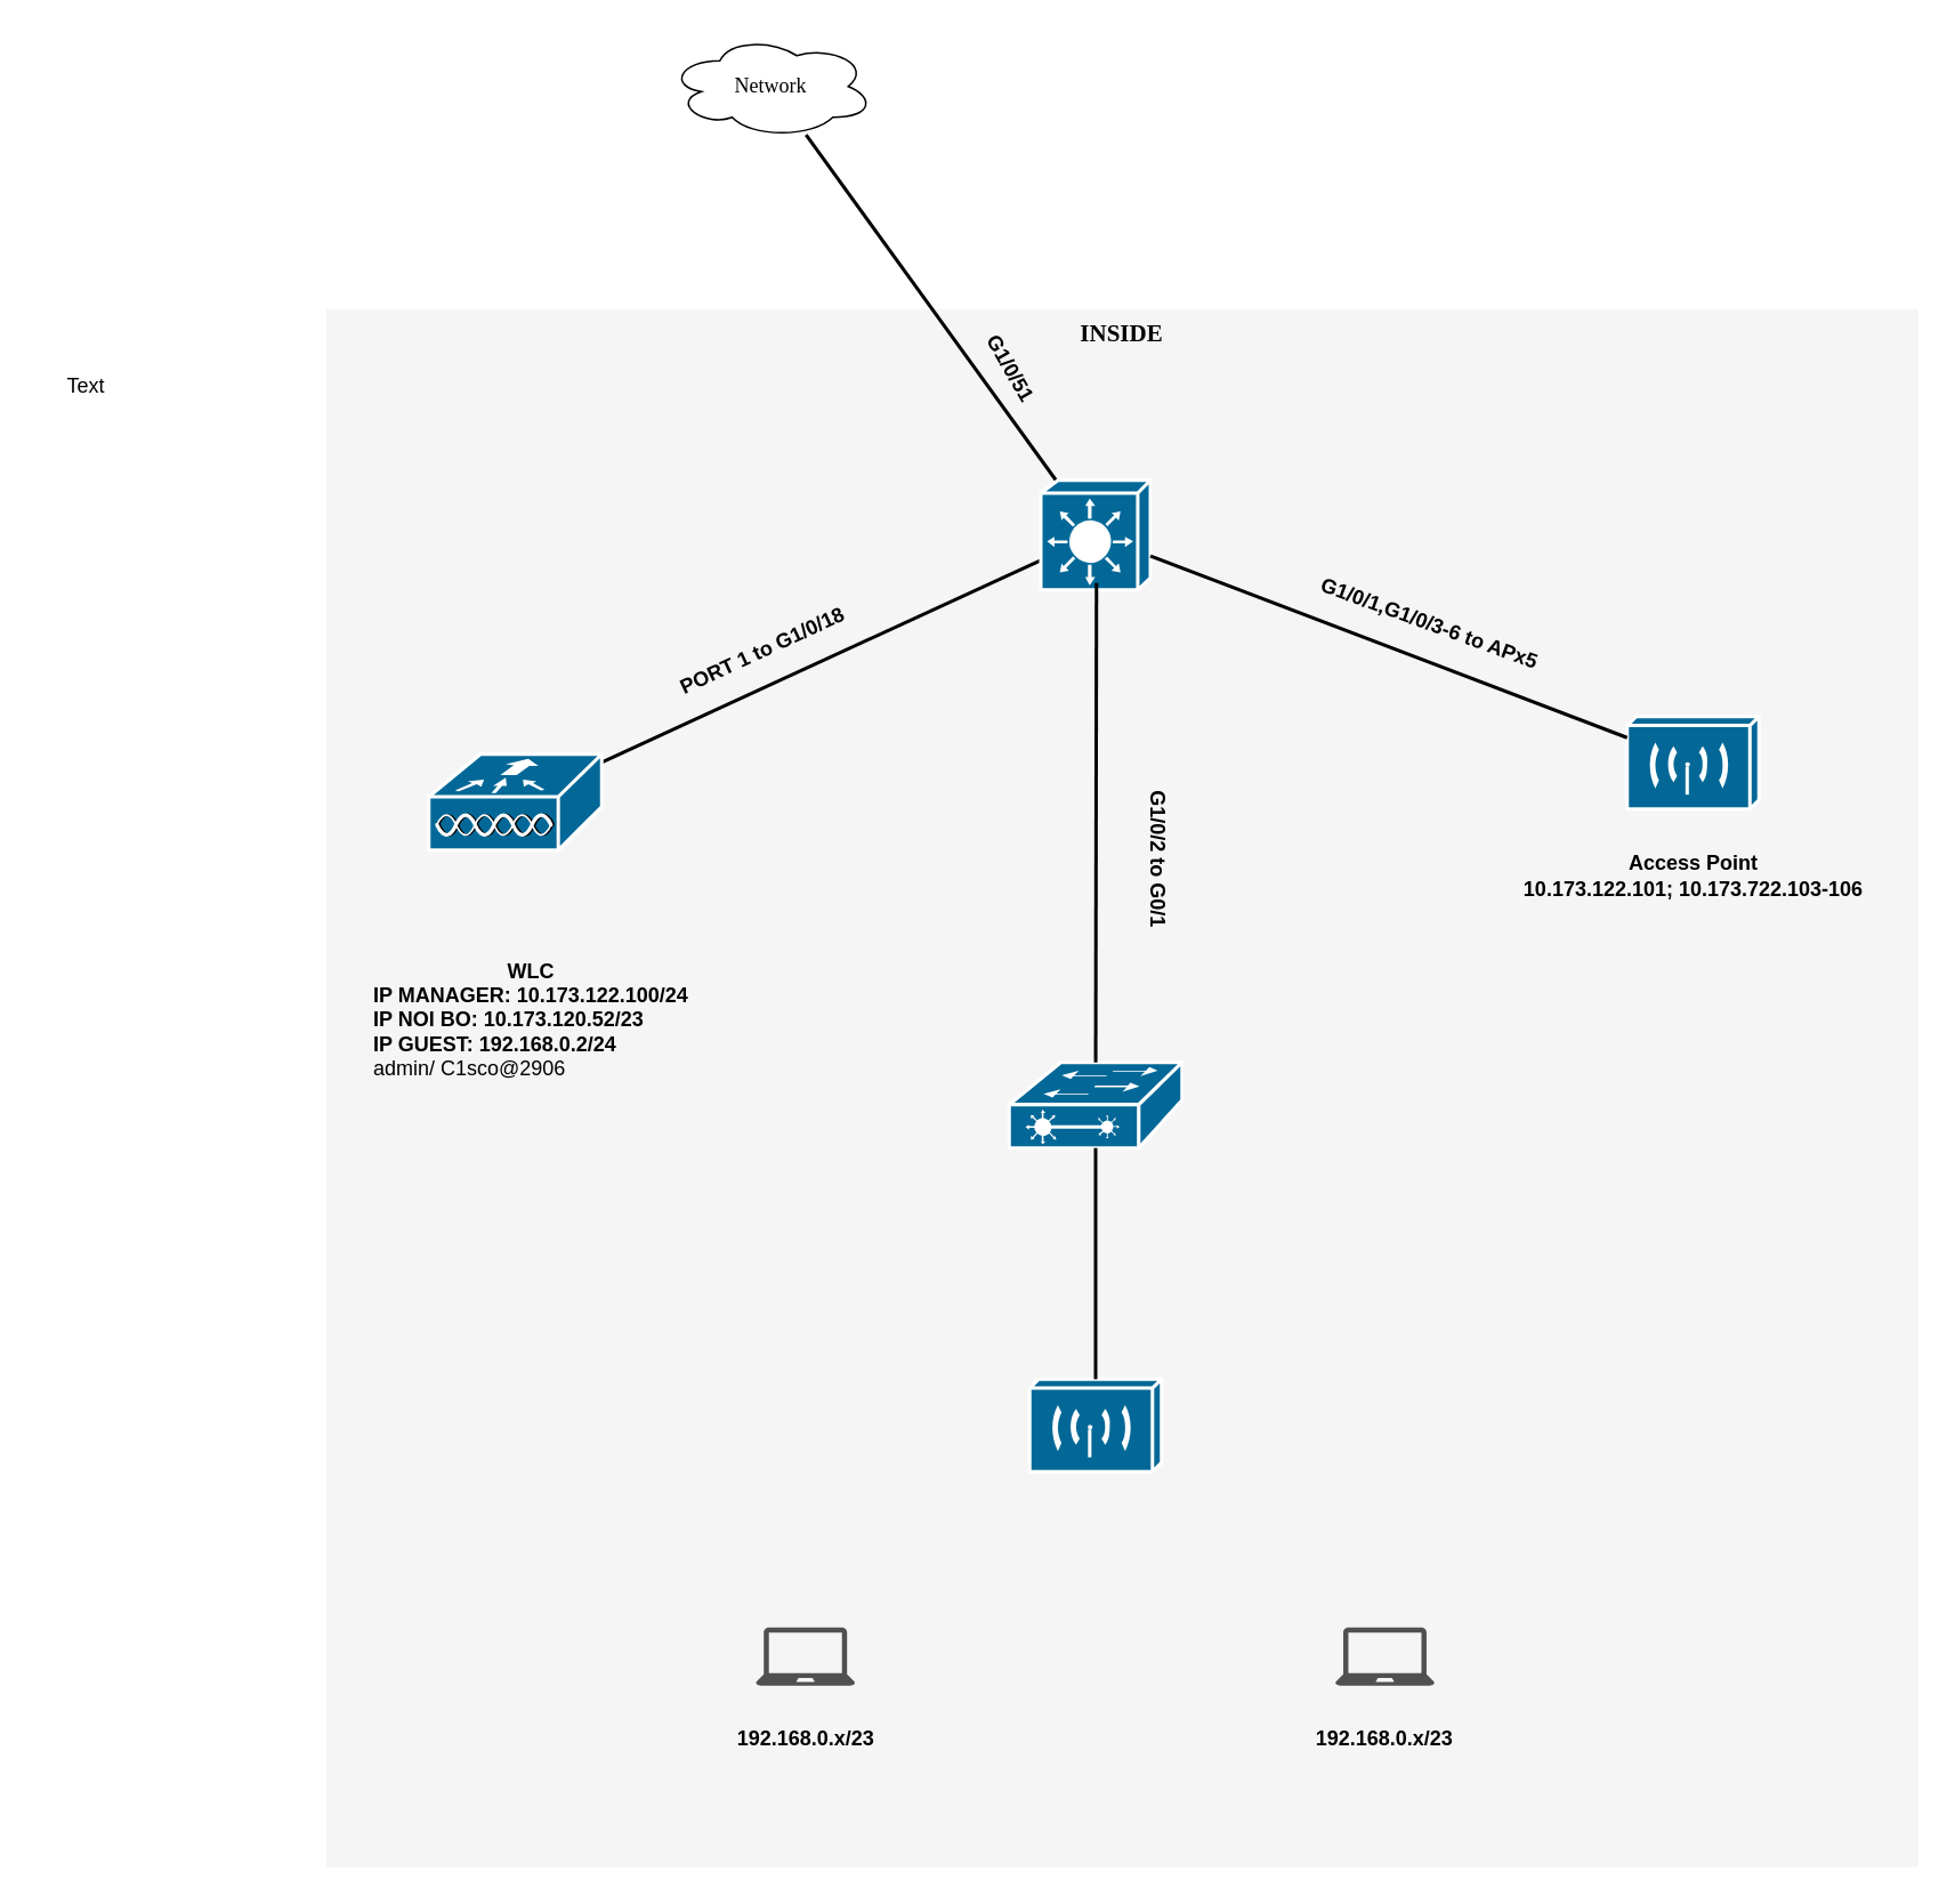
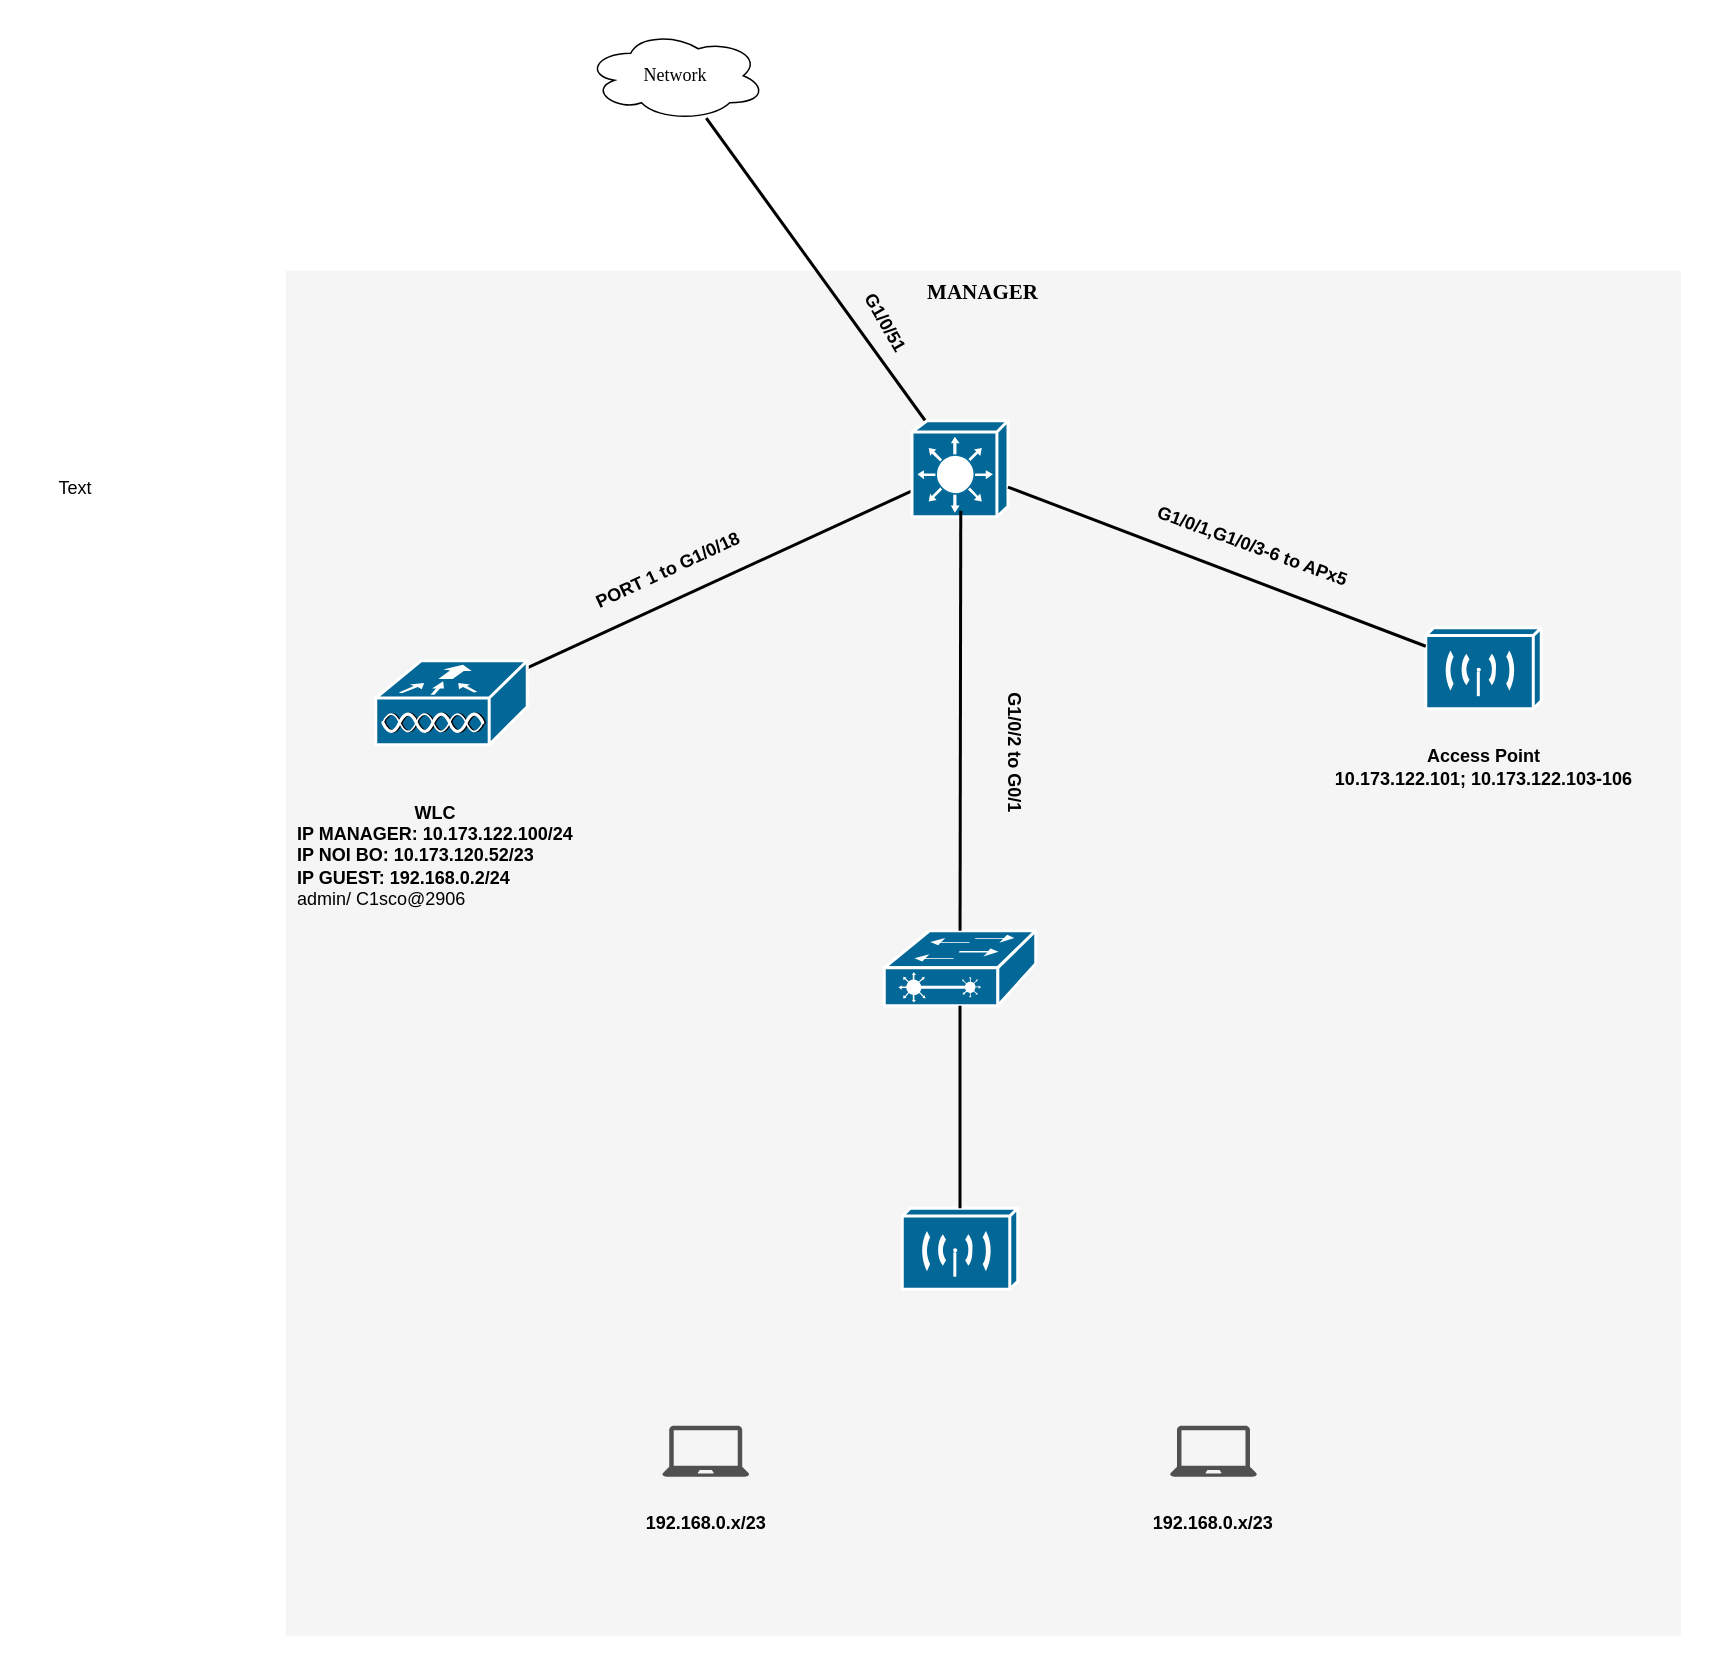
- <mxCell id="2" value="INSIDE" style="whiteSpace=wrap;html=1;rounded=0;shadow=0;comic=0;strokeWidth=1;fontFamily=Verdana;fontSize=14;fillColor=#f5f5f5;strokeColor=none;verticalAlign=top;fontStyle=1" vertex="1" parent="1"><mxGeometry x="190" y="180" width="930" height="910" as="geometry" /></mxCell>
+ <mxCell id="2" value="MANAGER" style="whiteSpace=wrap;html=1;rounded=0;shadow=0;comic=0;strokeWidth=1;fontFamily=Verdana;fontSize=14;fillColor=#f5f5f5;strokeColor=none;verticalAlign=top;fontStyle=1" vertex="1" parent="1"><mxGeometry x="190" y="180" width="930" height="910" as="geometry" /></mxCell>
- <mxCell id="16" value="Text" style="text;html=1;strokeColor=none;fillColor=none;align=center;verticalAlign=middle;whiteSpace=wrap;rounded=0;" vertex="1" parent="1"><mxGeometry x="20" y="210" width="60" height="30" as="geometry" /></mxCell>
+ <mxCell id="16" value="Text" style="text;html=1;strokeColor=none;fillColor=none;align=center;verticalAlign=middle;whiteSpace=wrap;rounded=0;" vertex="1" parent="1"><mxGeometry x="20" y="310" width="60" height="30" as="geometry" /></mxCell>
- <mxCell id="21" value="&lt;b&gt;Access Point&lt;br&gt;10.173.122.101; 10.173.722.103-106&lt;br&gt;&lt;/b&gt;" style="text;html=1;strokeColor=none;fillColor=none;align=center;verticalAlign=middle;whiteSpace=wrap;rounded=0;" vertex="1" parent="1"><mxGeometry x="877.62" y="496" width="221.75" height="30" as="geometry" /></mxCell>
+ <mxCell id="21" value="&lt;b&gt;Access Point&lt;br&gt;10.173.122.101; 10.173.122.103-106&lt;br&gt;&lt;/b&gt;" style="text;html=1;strokeColor=none;fillColor=none;align=center;verticalAlign=middle;whiteSpace=wrap;rounded=0;" vertex="1" parent="1"><mxGeometry x="877.62" y="496" width="221.75" height="30" as="geometry" /></mxCell>
- <mxCell id="18" value="&lt;div style=&quot;text-align: center;&quot;&gt;&lt;b style=&quot;background-color: initial;&quot;&gt;WLC&lt;/b&gt;&lt;/div&gt;&lt;b&gt;&lt;div style=&quot;&quot;&gt;&lt;b style=&quot;background-color: initial;&quot;&gt;IP MANAGER: 10.173.122.100/24&lt;/b&gt;&lt;/div&gt;&lt;div style=&quot;&quot;&gt;&lt;b style=&quot;background-color: initial;&quot;&gt;IP NOI BO: 10.173.120.52/23&lt;/b&gt;&lt;/div&gt;&lt;div style=&quot;&quot;&gt;&lt;b style=&quot;background-color: initial;&quot;&gt;IP GUEST: 192.168.0.2/24&lt;/b&gt;&lt;/div&gt;&lt;div style=&quot;&quot;&gt;&lt;span style=&quot;font-weight: 400;&quot;&gt;admin/ C1sco@2906&lt;/span&gt;&lt;b style=&quot;background-color: initial;&quot;&gt;&lt;br&gt;&lt;/b&gt;&lt;/div&gt;&lt;/b&gt;" style="text;html=1;strokeColor=none;fillColor=none;align=left;verticalAlign=middle;whiteSpace=wrap;rounded=0;" vertex="1" parent="1"><mxGeometry x="215.5" y="545.5" width="210" height="99" as="geometry" /></mxCell>
+ <mxCell id="18" value="&lt;div style=&quot;text-align: center;&quot;&gt;&lt;b style=&quot;background-color: initial;&quot;&gt;WLC&lt;/b&gt;&lt;/div&gt;&lt;b&gt;&lt;div style=&quot;&quot;&gt;&lt;b style=&quot;background-color: initial;&quot;&gt;IP MANAGER: 10.173.122.100/24&lt;/b&gt;&lt;/div&gt;&lt;div style=&quot;&quot;&gt;&lt;b style=&quot;background-color: initial;&quot;&gt;IP NOI BO: 10.173.120.52/23&lt;/b&gt;&lt;/div&gt;&lt;div style=&quot;&quot;&gt;&lt;b style=&quot;background-color: initial;&quot;&gt;IP GUEST: 192.168.0.2/24&lt;/b&gt;&lt;/div&gt;&lt;div style=&quot;&quot;&gt;&lt;span style=&quot;font-weight: 400;&quot;&gt;admin/ C1sco@2906&lt;/span&gt;&lt;b style=&quot;background-color: initial;&quot;&gt;&lt;br&gt;&lt;/b&gt;&lt;/div&gt;&lt;/b&gt;" style="text;html=1;strokeColor=none;fillColor=none;align=left;verticalAlign=middle;whiteSpace=wrap;rounded=0;" vertex="1" parent="1"><mxGeometry x="195.5" y="520.5" width="210" height="99" as="geometry" /></mxCell>
